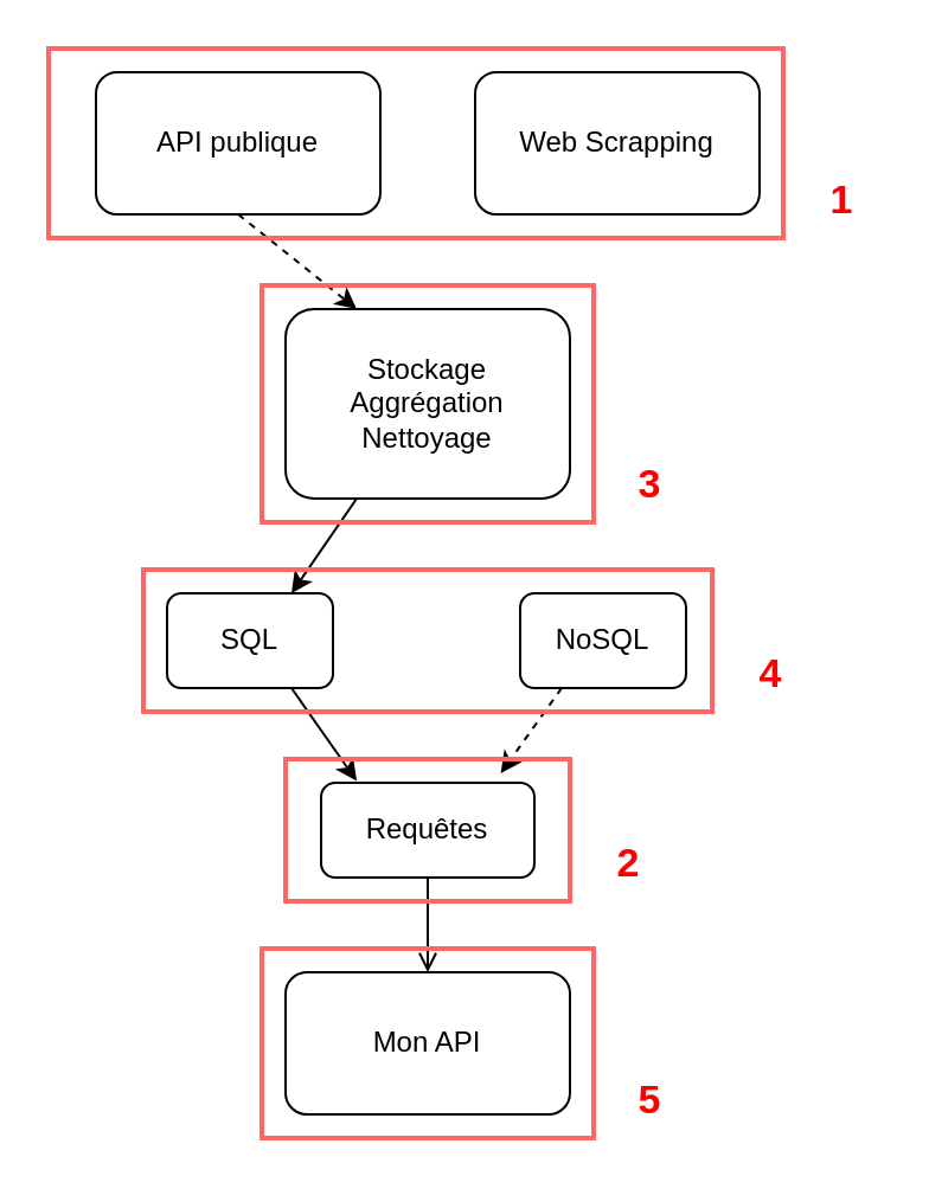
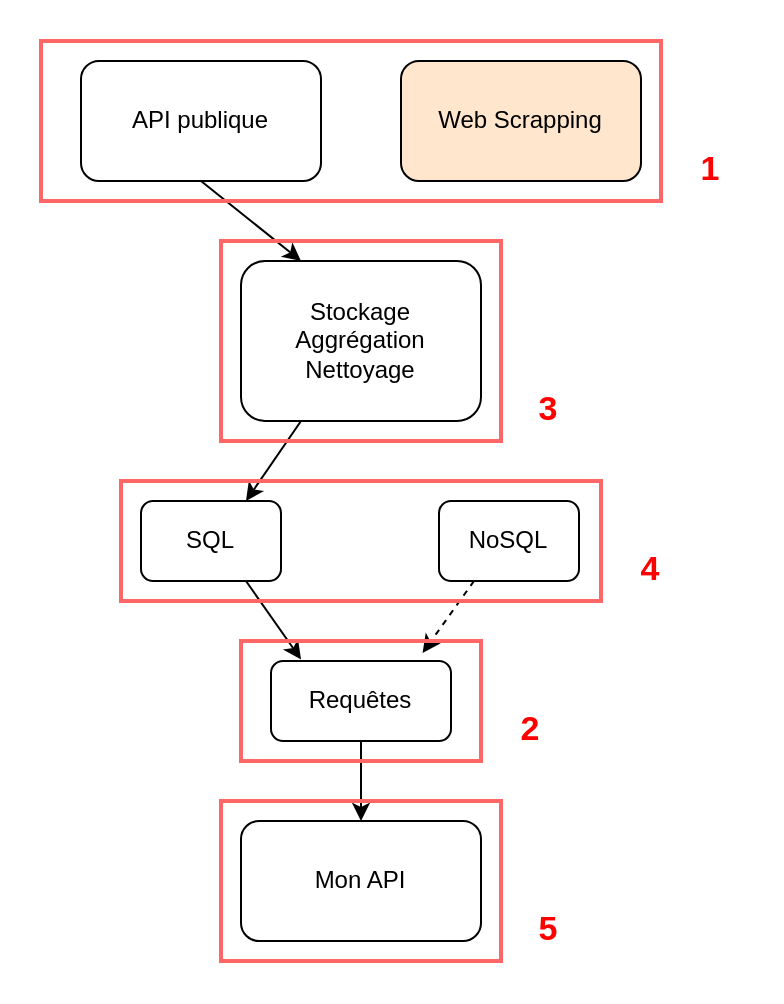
- <mxCell id="2" value="Web Scrapping" style="rounded=1;whiteSpace=wrap;html=1;" vertex="1" parent="1"><mxGeometry x="200" y="30" width="120" height="60" as="geometry" /></mxCell>
+ <mxCell id="2" value="Web Scrapping" style="rounded=1;whiteSpace=wrap;html=1;fillColor=#ffe6cc;" vertex="1" parent="1"><mxGeometry x="200" y="30" width="120" height="60" as="geometry" /></mxCell>
- <mxCell id="5" value="" style="endArrow=classic;html=1;rounded=0;entryX=0.25;entryY=0;entryDx=0;entryDy=0;exitX=0.5;exitY=1;exitDx=0;exitDy=0;dashed=1;" edge="1" parent="1" source="3" target="4"><mxGeometry width="50" height="50" relative="1" as="geometry"><mxPoint x="150" y="160" as="sourcePoint" /><mxPoint x="199" y="209" as="targetPoint" /></mxGeometry></mxCell>
+ <mxCell id="5" value="" style="endArrow=classic;html=1;rounded=0;entryX=0.25;entryY=0;entryDx=0;entryDy=0;exitX=0.5;exitY=1;exitDx=0;exitDy=0;" edge="1" parent="1" source="3" target="4"><mxGeometry width="50" height="50" relative="1" as="geometry"><mxPoint x="150" y="160" as="sourcePoint" /><mxPoint x="199" y="209" as="targetPoint" /></mxGeometry></mxCell>
- <mxCell id="11" value="" style="endArrow=open;html=1;rounded=0;exitX=0.5;exitY=1;exitDx=0;exitDy=0;entryX=0.5;entryY=0;entryDx=0;entryDy=0;" edge="1" parent="1" source="8" target="10"><mxGeometry width="50" height="50" relative="1" as="geometry"><mxPoint x="230" y="310" as="sourcePoint" /><mxPoint x="280" y="260" as="targetPoint" /></mxGeometry></mxCell>
+ <mxCell id="11" value="" style="endArrow=classic;html=1;rounded=0;exitX=0.5;exitY=1;exitDx=0;exitDy=0;entryX=0.5;entryY=0;entryDx=0;entryDy=0;" edge="1" parent="1" source="8" target="10"><mxGeometry width="50" height="50" relative="1" as="geometry"><mxPoint x="230" y="310" as="sourcePoint" /><mxPoint x="280" y="260" as="targetPoint" /></mxGeometry></mxCell>
